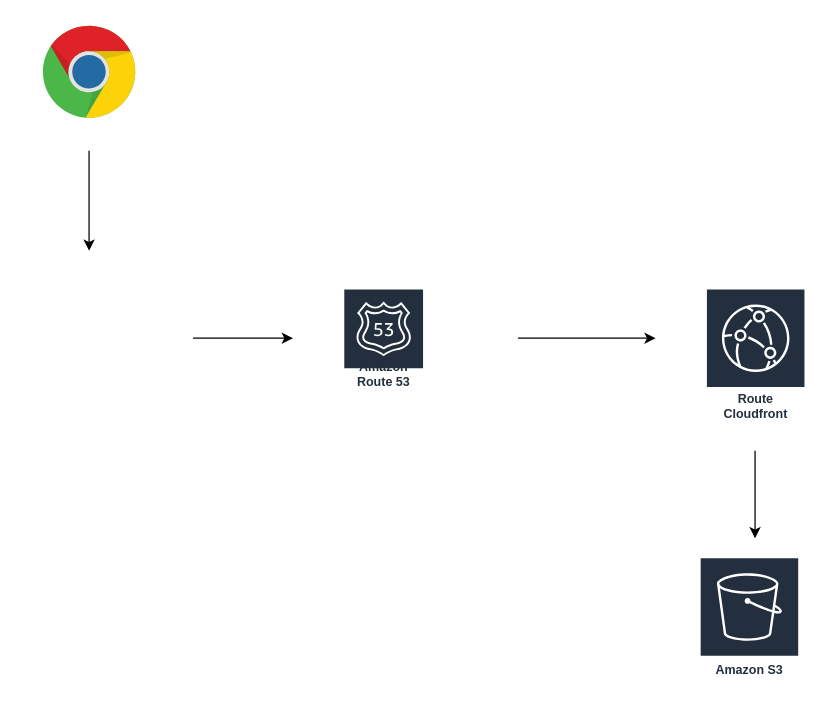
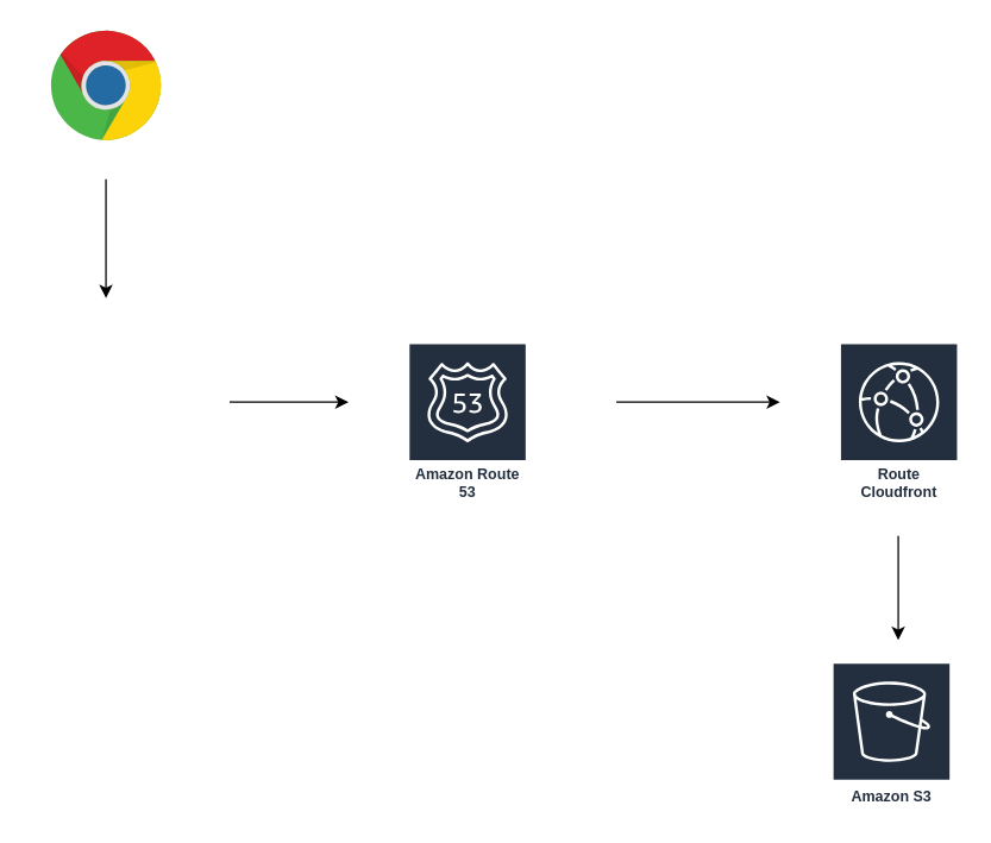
- <mxCell id="7" value="Amazon Route 53" style="sketch=0;outlineConnect=0;fontColor=#232F3E;gradientColor=none;strokeColor=#ffffff;fillColor=#232F3E;dashed=0;verticalLabelPosition=middle;verticalAlign=bottom;align=center;html=1;whiteSpace=wrap;fontSize=10;fontStyle=1;spacing=3;shape=mxgraph.aws4.productIcon;prIcon=mxgraph.aws4.route_53;" vertex="1" parent="1"><mxGeometry x="273.75" y="230" width="65" height="85" as="geometry" /></mxCell>
+ <mxCell id="7" value="Amazon Route 53" style="sketch=0;outlineConnect=0;fontColor=#232F3E;gradientColor=none;strokeColor=#ffffff;fillColor=#232F3E;dashed=0;verticalLabelPosition=middle;verticalAlign=bottom;align=center;html=1;whiteSpace=wrap;fontSize=10;fontStyle=1;spacing=3;shape=mxgraph.aws4.productIcon;prIcon=mxgraph.aws4.route_53;" vertex="1" parent="1"><mxGeometry x="273.75" y="230" width="80" height="110" as="geometry" /></mxCell>
